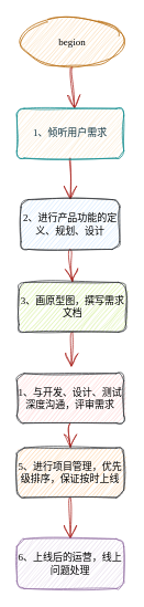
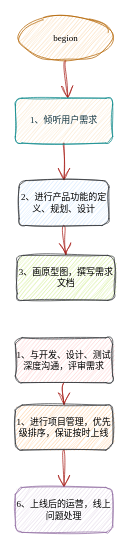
- <mxCell id="8" style="edgeStyle=none;curved=1;rounded=1;hachureGap=4;orthogonalLoop=1;jettySize=auto;html=1;exitX=0.5;exitY=1;exitDx=0;exitDy=0;fontFamily=Architects Daughter;fontSource=https%3A%2F%2Ffonts.googleapis.com%2Fcss%3Ffamily%3DArchitects%2BDaughter;fontSize=16;startSize=14;endArrow=open;endSize=14;sourcePerimeterSpacing=8;targetPerimeterSpacing=8;sketch=1;curveFitting=1;jiggle=2;labelBackgroundColor=none;strokeColor=#A8201A;fontColor=default;" edge="1" parent="1" source="9" target="11"><mxGeometry relative="1" as="geometry" /></mxCell>
- <mxCell id="13" value="5、进行项目管理，优先级排序，保证按时上线" style="rounded=1;whiteSpace=wrap;html=1;hachureGap=4;fontFamily=Architects Daughter;fontSource=https%3A%2F%2Ffonts.googleapis.com%2Fcss%3Ffamily%3DArchitects%2BDaughter;sketch=1;curveFitting=1;jiggle=2;labelBackgroundColor=none;fillColor=#ffcc99;strokeColor=#36393d;" vertex="1" parent="1"><mxGeometry x="20" y="540" width="130" height="60" as="geometry" /></mxCell>
+ <mxCell id="13" value="1、进行项目管理，优先级排序，保证按时上线" style="rounded=1;whiteSpace=wrap;html=1;hachureGap=4;fontFamily=Architects Daughter;fontSource=https%3A%2F%2Ffonts.googleapis.com%2Fcss%3Ffamily%3DArchitects%2BDaughter;sketch=1;curveFitting=1;jiggle=2;labelBackgroundColor=none;fillColor=#ffcc99;strokeColor=#36393d;" vertex="1" parent="1"><mxGeometry x="20" y="540" width="130" height="60" as="geometry" /></mxCell>
